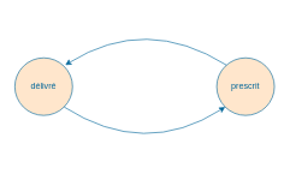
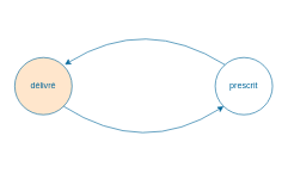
- <mxCell id="4" value="prescrit" style="ellipse;whiteSpace=wrap;html=1;strokeColor=#006699;fontColor=#006699;rounded=0;fillColor=#ffe6cc;" vertex="1" parent="1"><mxGeometry x="300" y="80" width="80" height="80" as="geometry" /></mxCell>
+ <mxCell id="4" value="prescrit" style="ellipse;whiteSpace=wrap;html=1;strokeColor=#006699;fontColor=#006699;rounded=0;" vertex="1" parent="1"><mxGeometry x="300" y="80" width="80" height="80" as="geometry" /></mxCell>
